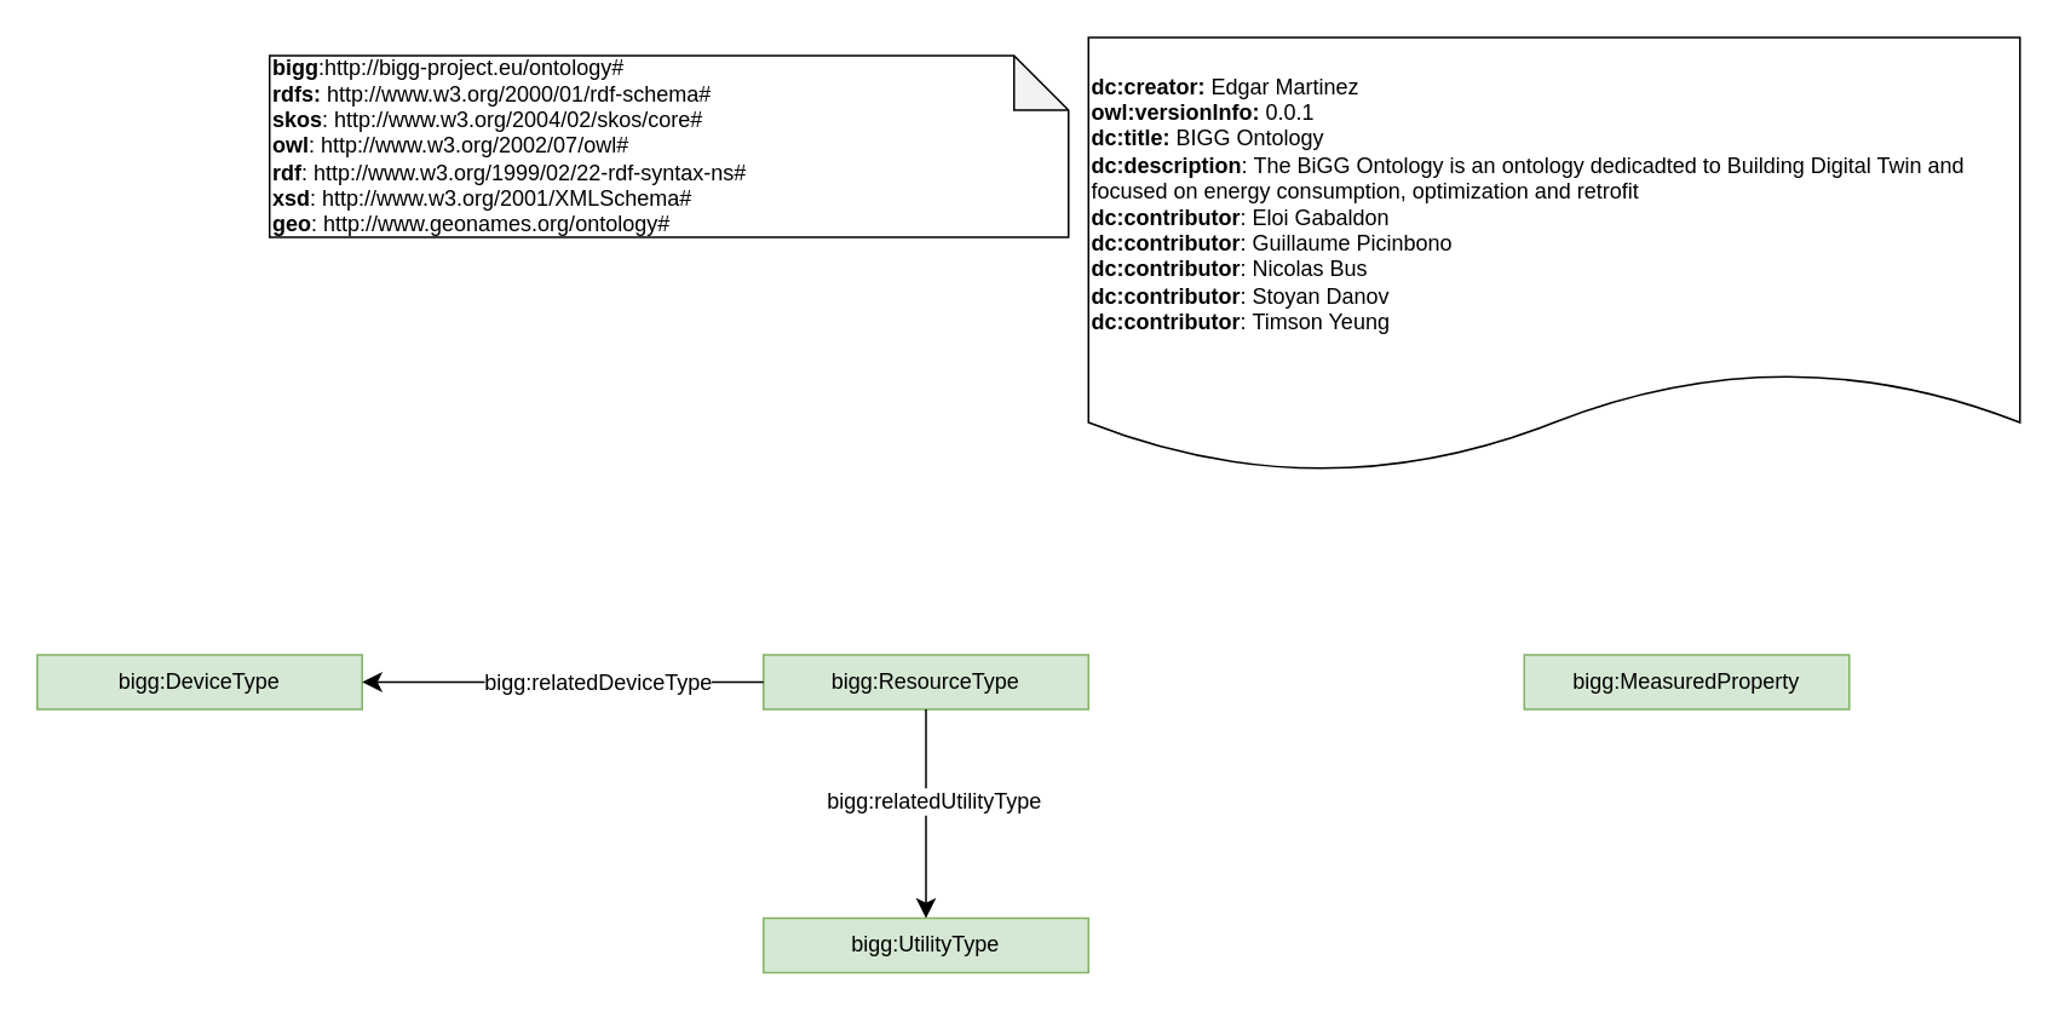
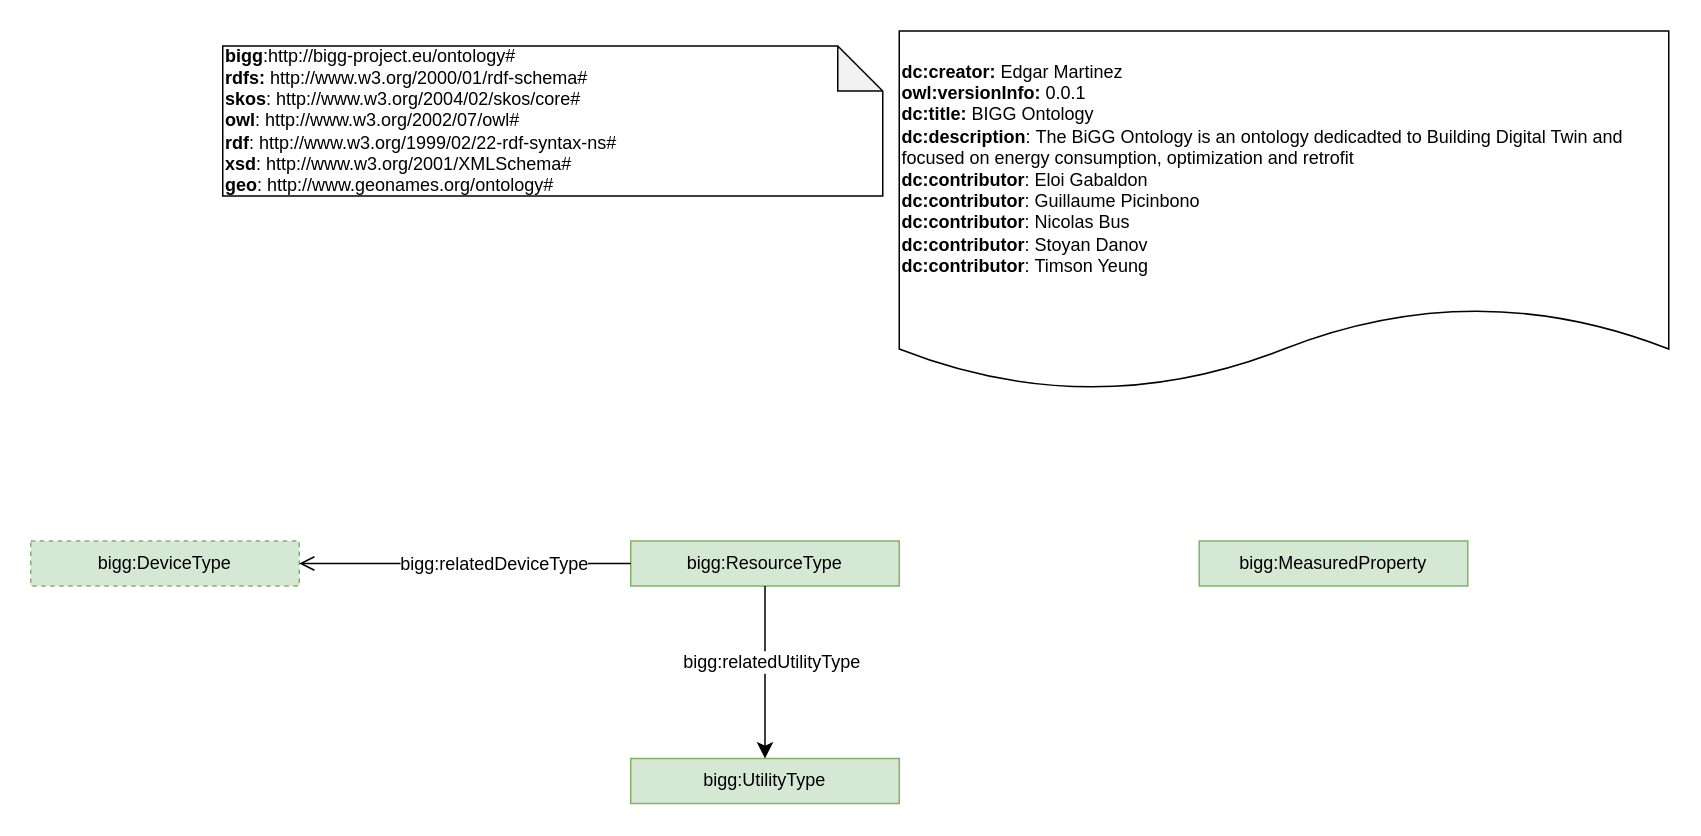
- <mxCell id="7" value="bigg:DeviceType" style="rounded=0;whiteSpace=wrap;html=1;snapToPoint=1;points=[[0.1,0],[0.2,0],[0.3,0],[0.4,0],[0.5,0],[0.6,0],[0.7,0],[0.8,0],[0.9,0],[0,0.1],[0,0.3],[0,0.5],[0,0.7],[0,0.9],[0.1,1],[0.2,1],[0.3,1],[0.4,1],[0.5,1],[0.6,1],[0.7,1],[0.8,1],[0.9,1],[1,0.1],[1,0.3],[1,0.5],[1,0.7],[1,0.9]];fillColor=#d5e8d4;strokeColor=#82b366;" parent="1" vertex="1"><mxGeometry x="20" y="360" width="179" height="30" as="geometry" /></mxCell>
+ <mxCell id="7" value="bigg:DeviceType" style="rounded=0;whiteSpace=wrap;html=1;snapToPoint=1;points=[[0.1,0],[0.2,0],[0.3,0],[0.4,0],[0.5,0],[0.6,0],[0.7,0],[0.8,0],[0.9,0],[0,0.1],[0,0.3],[0,0.5],[0,0.7],[0,0.9],[0.1,1],[0.2,1],[0.3,1],[0.4,1],[0.5,1],[0.6,1],[0.7,1],[0.8,1],[0.9,1],[1,0.1],[1,0.3],[1,0.5],[1,0.7],[1,0.9]];fillColor=#d5e8d4;strokeColor=#82b366;dashed=1;" parent="1" vertex="1"><mxGeometry x="20" y="360" width="179" height="30" as="geometry" /></mxCell>
- <mxCell id="10" value="" style="endArrow=classic;html=1;exitX=0;exitY=0.5;exitDx=0;exitDy=0;endSize=8;arcSize=0;rounded=0;entryX=1;entryY=0.5;entryDx=0;entryDy=0;" parent="1" source="4" target="7" edge="1"><mxGeometry width="50" height="50" relative="1" as="geometry"><mxPoint x="430" y="385" as="sourcePoint" /><mxPoint x="299" y="310" as="targetPoint" /></mxGeometry></mxCell>
+ <mxCell id="10" value="" style="endArrow=open;html=1;exitX=0;exitY=0.5;exitDx=0;exitDy=0;endSize=8;arcSize=0;rounded=0;entryX=1;entryY=0.5;entryDx=0;entryDy=0;" parent="1" source="4" target="7" edge="1"><mxGeometry width="50" height="50" relative="1" as="geometry"><mxPoint x="430" y="385" as="sourcePoint" /><mxPoint x="299" y="310" as="targetPoint" /></mxGeometry></mxCell>
- <mxCell id="5" value="bigg:MeasuredProperty" style="rounded=0;whiteSpace=wrap;html=1;snapToPoint=1;points=[[0.1,0],[0.2,0],[0.3,0],[0.4,0],[0.5,0],[0.6,0],[0.7,0],[0.8,0],[0.9,0],[0,0.1],[0,0.3],[0,0.5],[0,0.7],[0,0.9],[0.1,1],[0.2,1],[0.3,1],[0.4,1],[0.5,1],[0.6,1],[0.7,1],[0.8,1],[0.9,1],[1,0.1],[1,0.3],[1,0.5],[1,0.7],[1,0.9]];fillColor=#d5e8d4;strokeColor=#82b366;" parent="1" vertex="1"><mxGeometry x="839" y="360" width="179" height="30" as="geometry" /></mxCell>
+ <mxCell id="5" value="bigg:MeasuredProperty" style="rounded=0;whiteSpace=wrap;html=1;snapToPoint=1;points=[[0.1,0],[0.2,0],[0.3,0],[0.4,0],[0.5,0],[0.6,0],[0.7,0],[0.8,0],[0.9,0],[0,0.1],[0,0.3],[0,0.5],[0,0.7],[0,0.9],[0.1,1],[0.2,1],[0.3,1],[0.4,1],[0.5,1],[0.6,1],[0.7,1],[0.8,1],[0.9,1],[1,0.1],[1,0.3],[1,0.5],[1,0.7],[1,0.9]];fillColor=#d5e8d4;strokeColor=#82b366;" parent="1" vertex="1"><mxGeometry x="799" y="360" width="179" height="30" as="geometry" /></mxCell>
